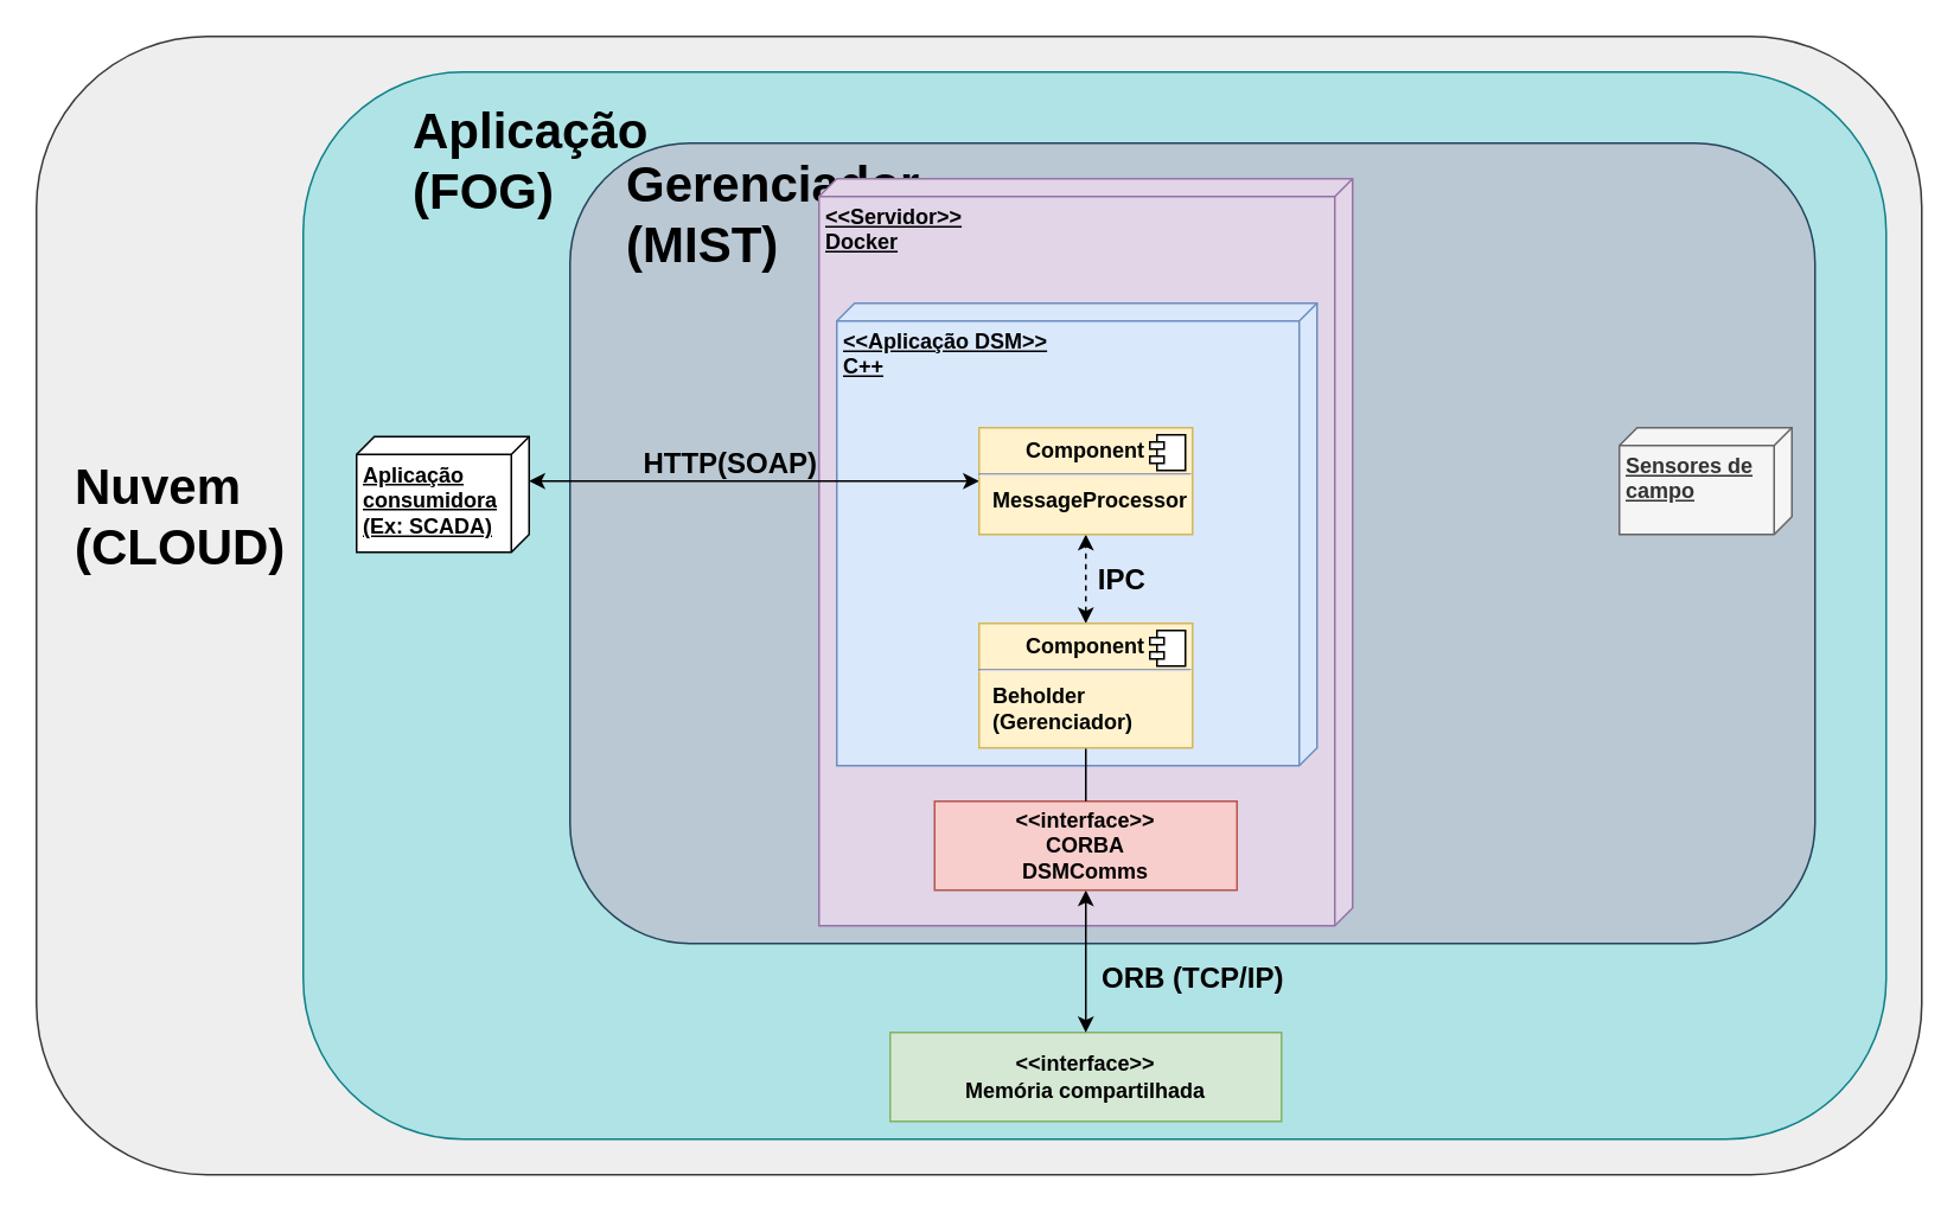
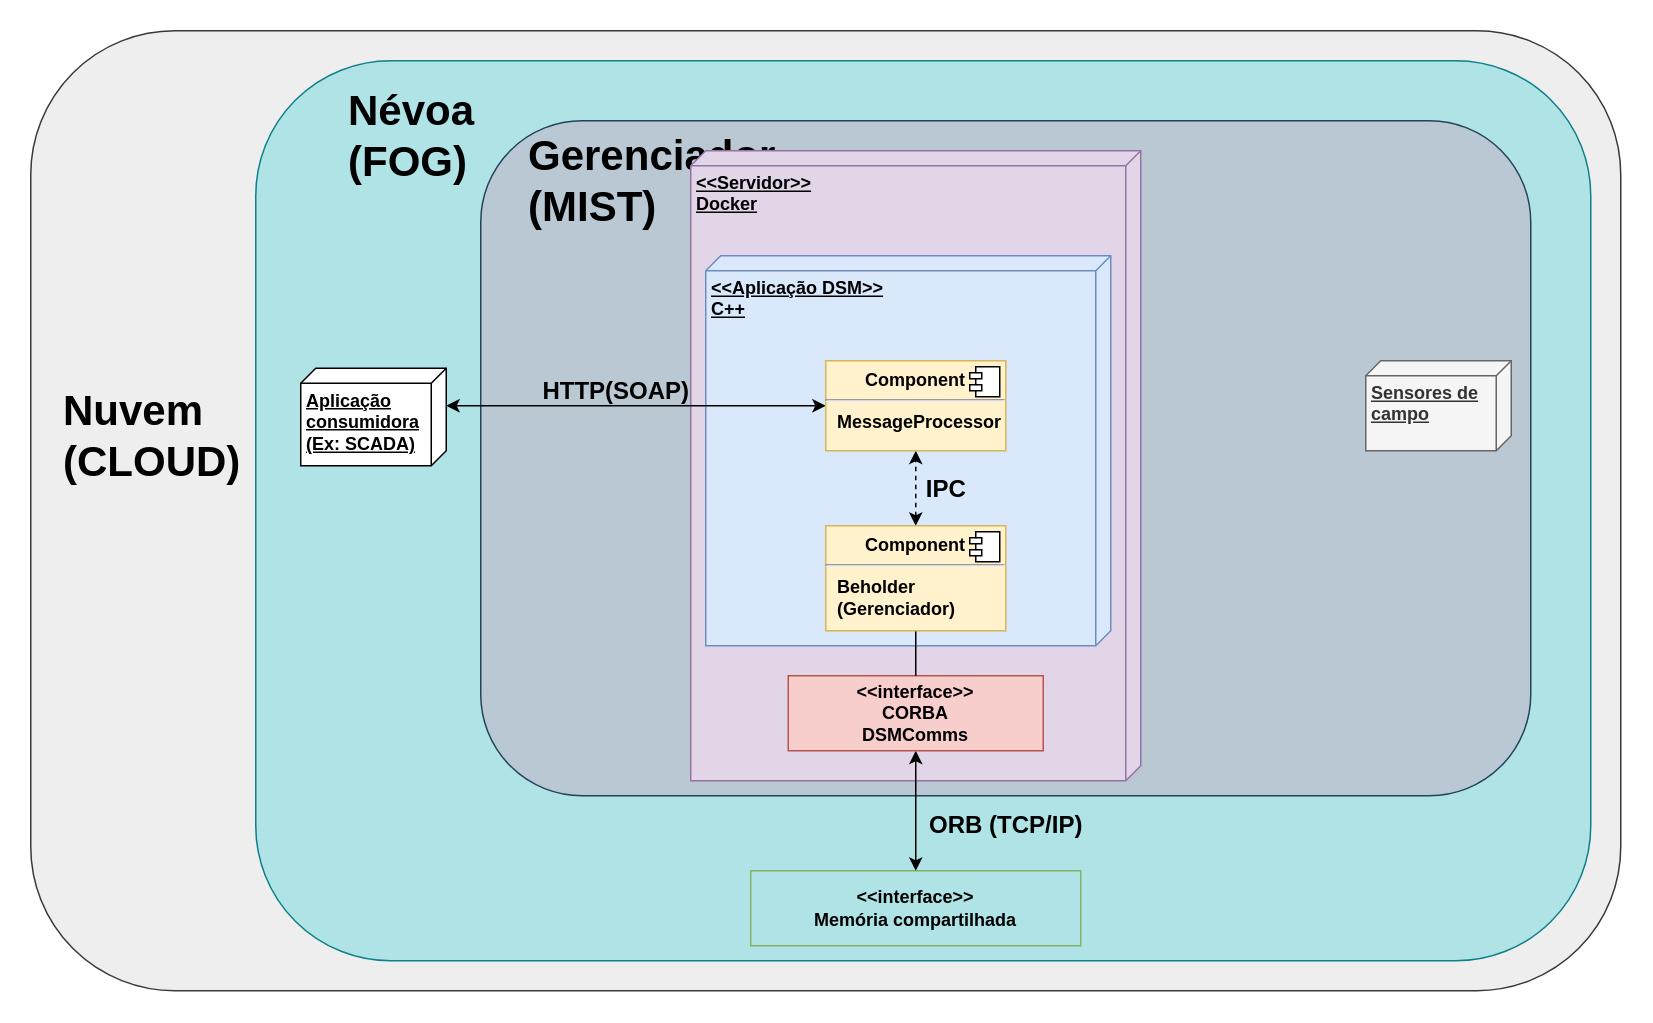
- <mxCell id="3" value="Aplicação&lt;br&gt;(FOG)" style="rounded=1;whiteSpace=wrap;html=1;fillColor=#b0e3e6;strokeColor=#0e8088;align=left;fontSize=28;fontStyle=1;spacingLeft=60;spacing=2;spacingBottom=500;" parent="1" vertex="1"><mxGeometry x="170" y="40" width="890" height="600" as="geometry" /></mxCell>
+ <mxCell id="3" value="Névoa&lt;br&gt;(FOG)" style="rounded=1;whiteSpace=wrap;html=1;fillColor=#b0e3e6;strokeColor=#0e8088;align=left;fontSize=28;fontStyle=1;spacingLeft=60;spacing=2;spacingBottom=500;" parent="1" vertex="1"><mxGeometry x="170" y="40" width="890" height="600" as="geometry" /></mxCell>
- <mxCell id="8" value="&amp;lt;&amp;lt;interface&amp;gt;&amp;gt;&lt;br&gt;Memória compartilhada" style="html=1;whiteSpace=wrap;fillColor=#d5e8d4;strokeColor=#82b366;fontStyle=1" parent="1" vertex="1"><mxGeometry x="500" y="580" width="220" height="50" as="geometry" /></mxCell>
+ <mxCell id="8" value="&amp;lt;&amp;lt;interface&amp;gt;&amp;gt;&lt;br&gt;Memória compartilhada" style="html=1;whiteSpace=wrap;fillColor=#b0e3e6;strokeColor=#82b366;fontStyle=1;" parent="1" vertex="1"><mxGeometry x="500" y="580" width="220" height="50" as="geometry" /></mxCell>
